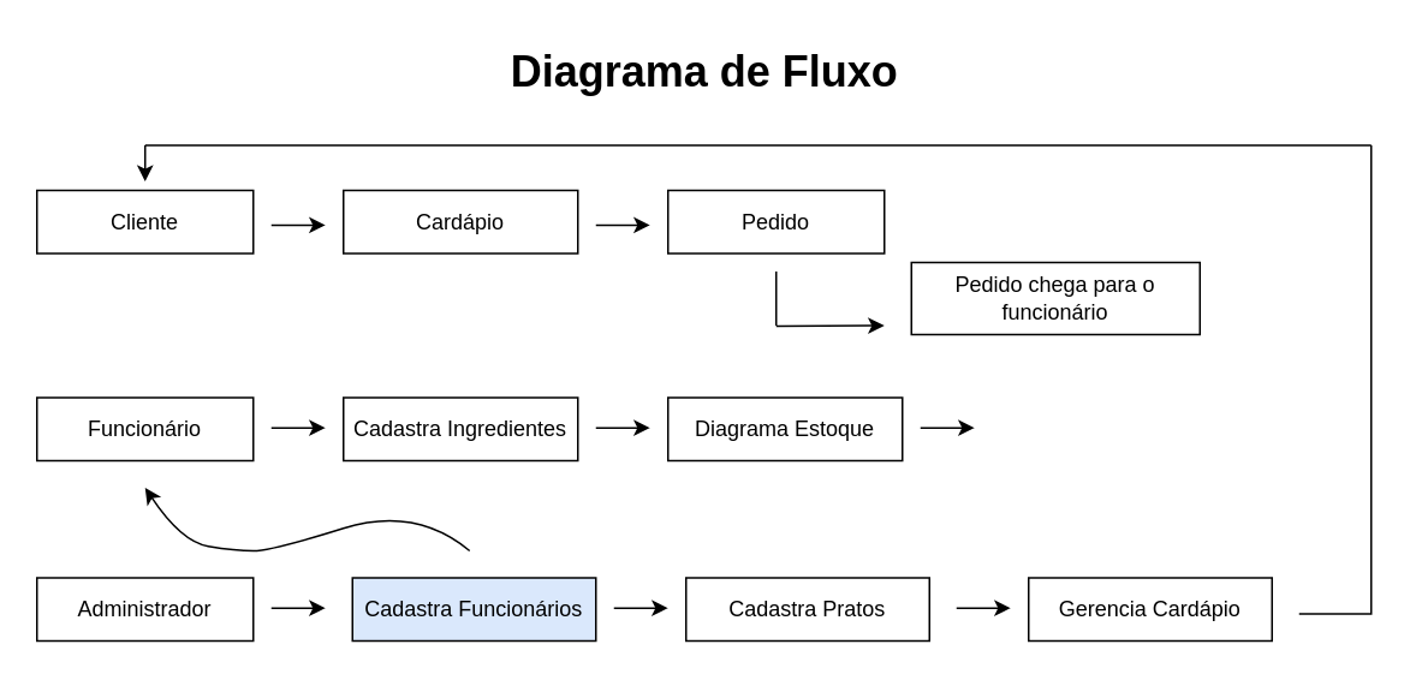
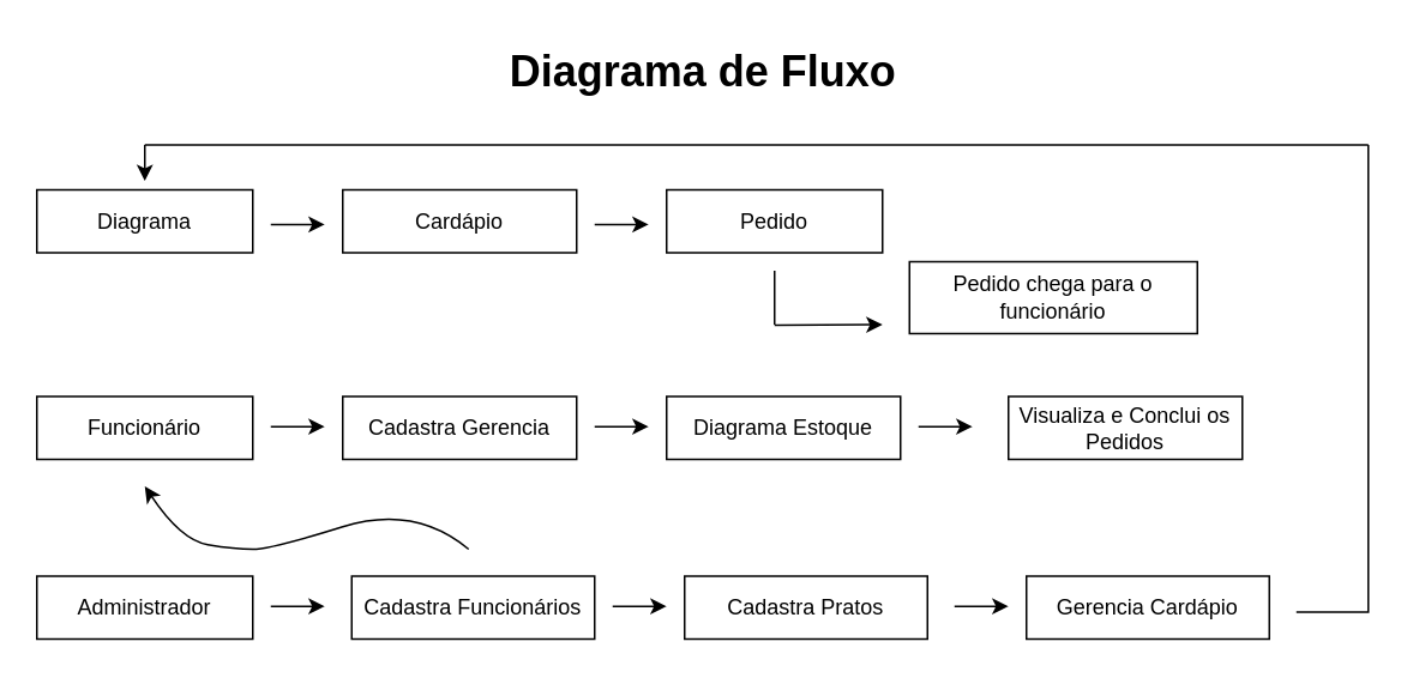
- <mxCell id="5" value="Cliente" style="rounded=0;whiteSpace=wrap;html=1;" vertex="1" parent="1"><mxGeometry x="20" y="105" width="120" height="35" as="geometry" /></mxCell>
+ <mxCell id="5" value="Diagrama" style="rounded=0;whiteSpace=wrap;html=1;" vertex="1" parent="1"><mxGeometry x="20" y="105" width="120" height="35" as="geometry" /></mxCell>
+ <mxCell id="18" value="Visualiza e Conclui os Pedidos" style="rounded=0;whiteSpace=wrap;html=1;" vertex="1" parent="1"><mxGeometry x="560" y="220" width="130" height="35" as="geometry" /></mxCell>
- <mxCell id="13" value="Cadastra Ingredientes" style="rounded=0;whiteSpace=wrap;html=1;" vertex="1" parent="1"><mxGeometry x="190" y="220" width="130" height="35" as="geometry" /></mxCell>
+ <mxCell id="13" value="Cadastra Gerencia" style="rounded=0;whiteSpace=wrap;html=1;" vertex="1" parent="1"><mxGeometry x="190" y="220" width="130" height="35" as="geometry" /></mxCell>
- <mxCell id="20" value="Cadastra Funcionários" style="rounded=0;whiteSpace=wrap;html=1;fillColor=#dae8fc;" vertex="1" parent="1"><mxGeometry x="195" y="320" width="135" height="35" as="geometry" /></mxCell>
+ <mxCell id="20" value="Cadastra Funcionários" style="rounded=0;whiteSpace=wrap;html=1;" vertex="1" parent="1"><mxGeometry x="195" y="320" width="135" height="35" as="geometry" /></mxCell>
